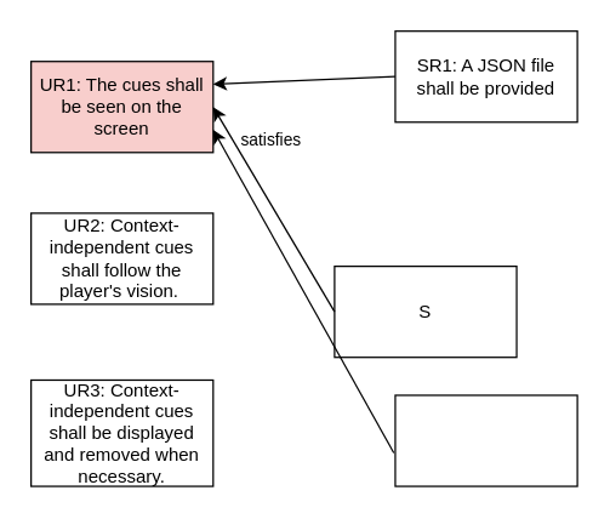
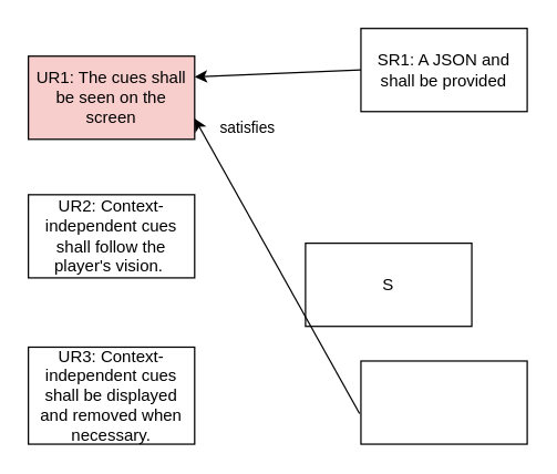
- <mxCell id="3" value="SR1: A JSON file shall be provided" style="rounded=0;whiteSpace=wrap;html=1;" parent="1" vertex="1"><mxGeometry x="260" y="20" width="120" height="60" as="geometry" /></mxCell>
+ <mxCell id="3" value="SR1: A JSON and shall be provided" style="rounded=0;whiteSpace=wrap;html=1;" parent="1" vertex="1"><mxGeometry x="260" y="20" width="120" height="60" as="geometry" /></mxCell>
- <mxCell id="8" value="" style="endArrow=classic;html=1;exitX=0;exitY=0.5;exitDx=0;exitDy=0;entryX=1;entryY=0.5;entryDx=0;entryDy=0;" parent="1" source="4" edge="1" target="2"><mxGeometry width="50" height="50" relative="1" as="geometry"><mxPoint x="180" y="240" as="sourcePoint" /><mxPoint x="140" y="170" as="targetPoint" /></mxGeometry></mxCell>
